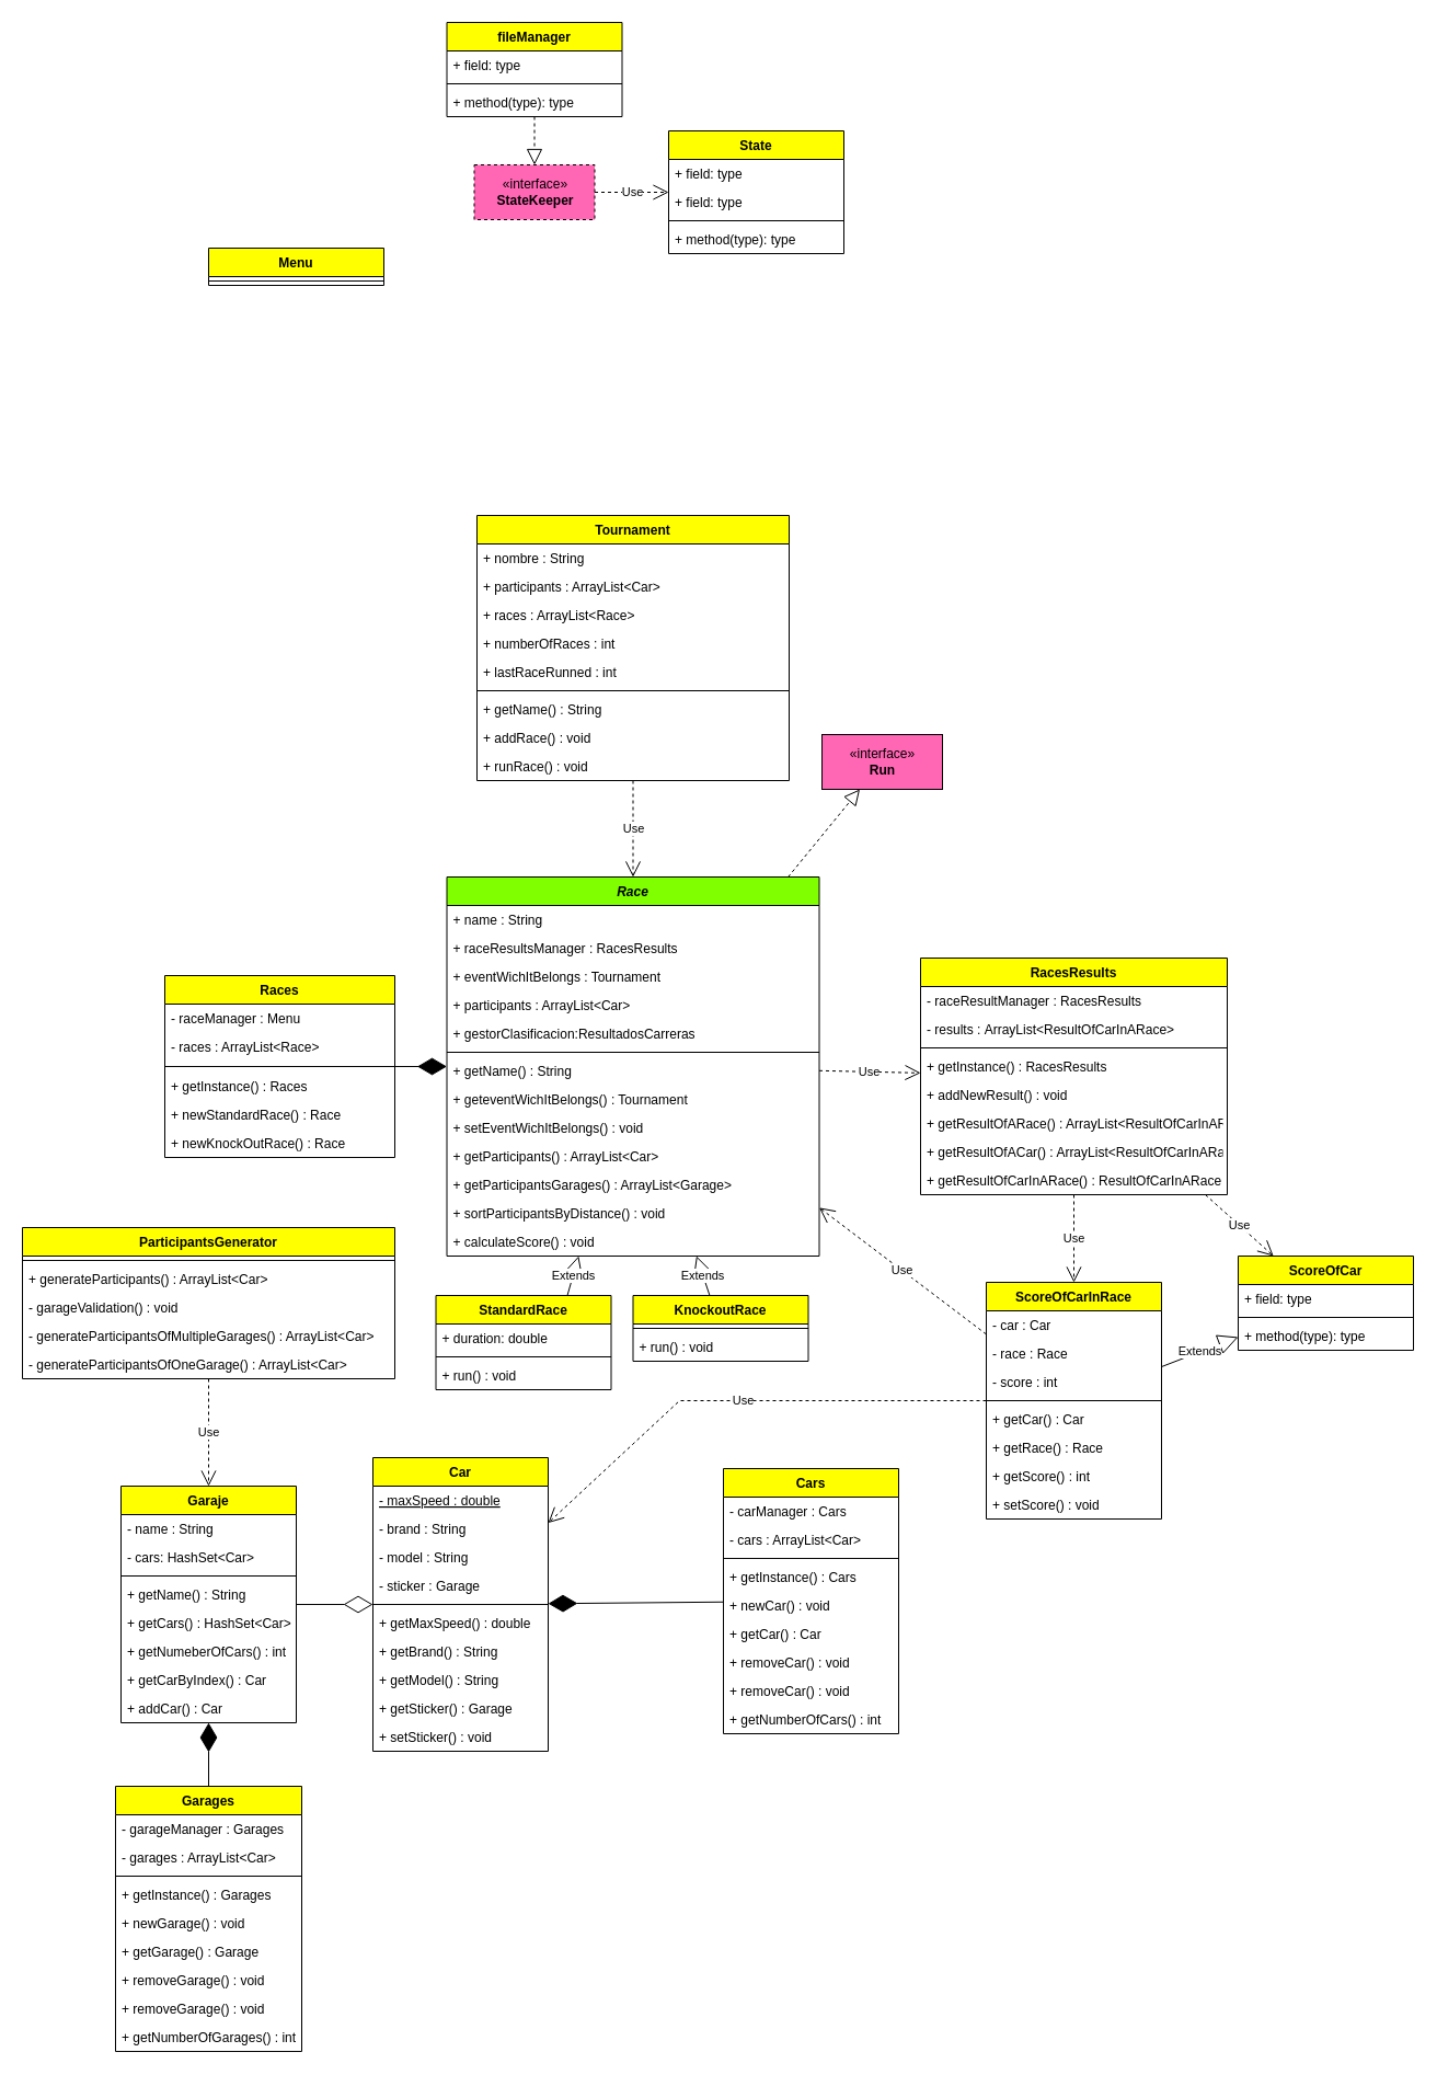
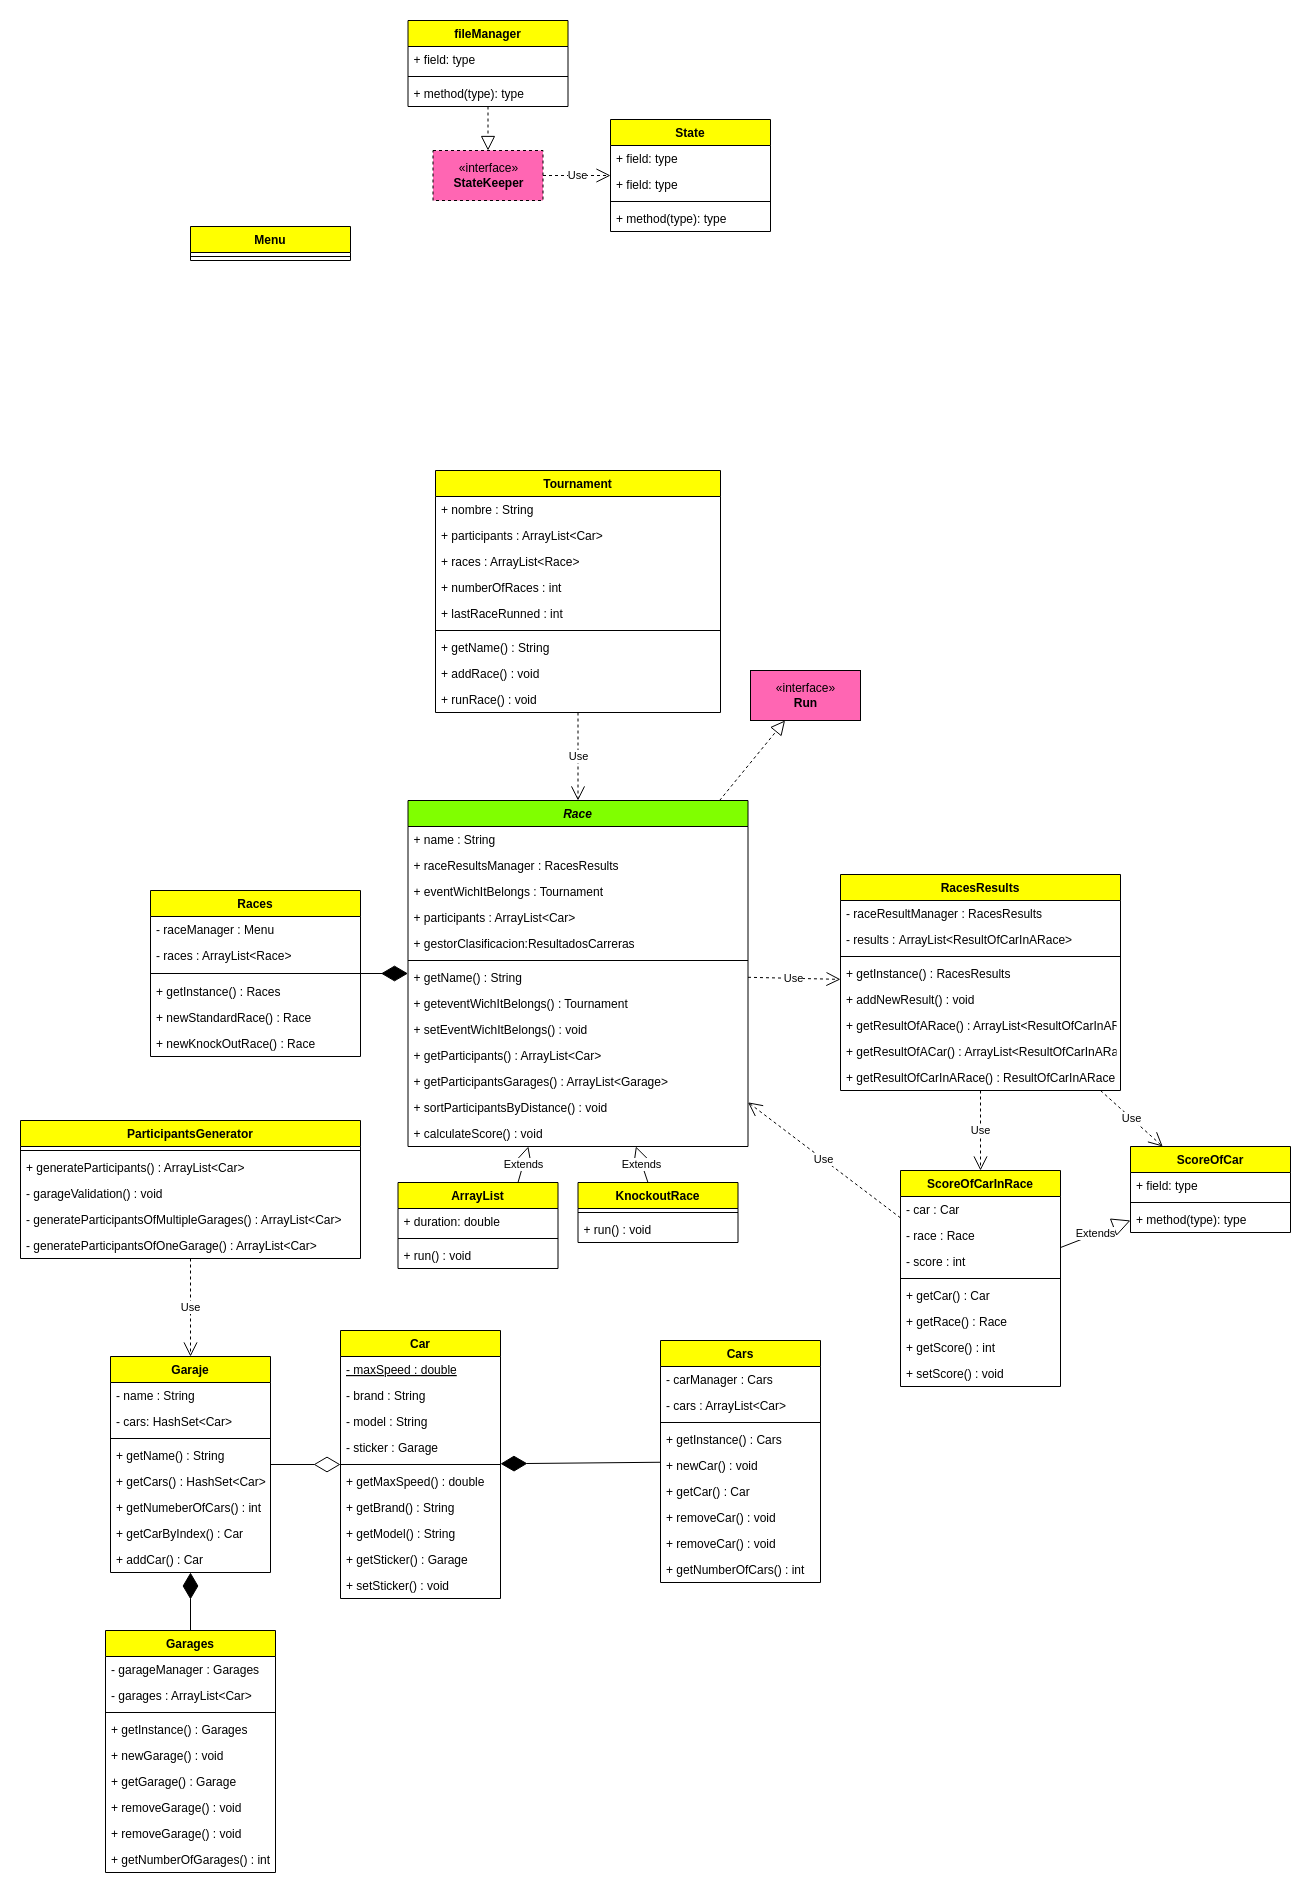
- <mxCell id="55" value="StandardRace" style="swimlane;fontStyle=1;align=center;verticalAlign=top;childLayout=stackLayout;horizontal=1;startSize=26;horizontalStack=0;resizeParent=1;resizeParentMax=0;resizeLast=0;collapsible=1;marginBottom=0;fillColor=#FFFF00;" parent="1" vertex="1"><mxGeometry x="397.5" y="1182" width="160" height="86" as="geometry" /></mxCell>
+ <mxCell id="55" value="ArrayList" style="swimlane;fontStyle=1;align=center;verticalAlign=top;childLayout=stackLayout;horizontal=1;startSize=26;horizontalStack=0;resizeParent=1;resizeParentMax=0;resizeLast=0;collapsible=1;marginBottom=0;fillColor=#FFFF00;" parent="1" vertex="1"><mxGeometry x="397.5" y="1182" width="160" height="86" as="geometry" /></mxCell>
- <mxCell id="130" value="Use" style="endArrow=open;endSize=12;dashed=1;html=1;rounded=0;" parent="1" source="89" target="2" edge="1"><mxGeometry width="160" relative="1" as="geometry"><mxPoint x="785" y="1209.809" as="sourcePoint" /><mxPoint x="727.9" y="1154" as="targetPoint" /><Array as="points"><mxPoint x="620" y="1278" /></Array></mxGeometry></mxCell>
